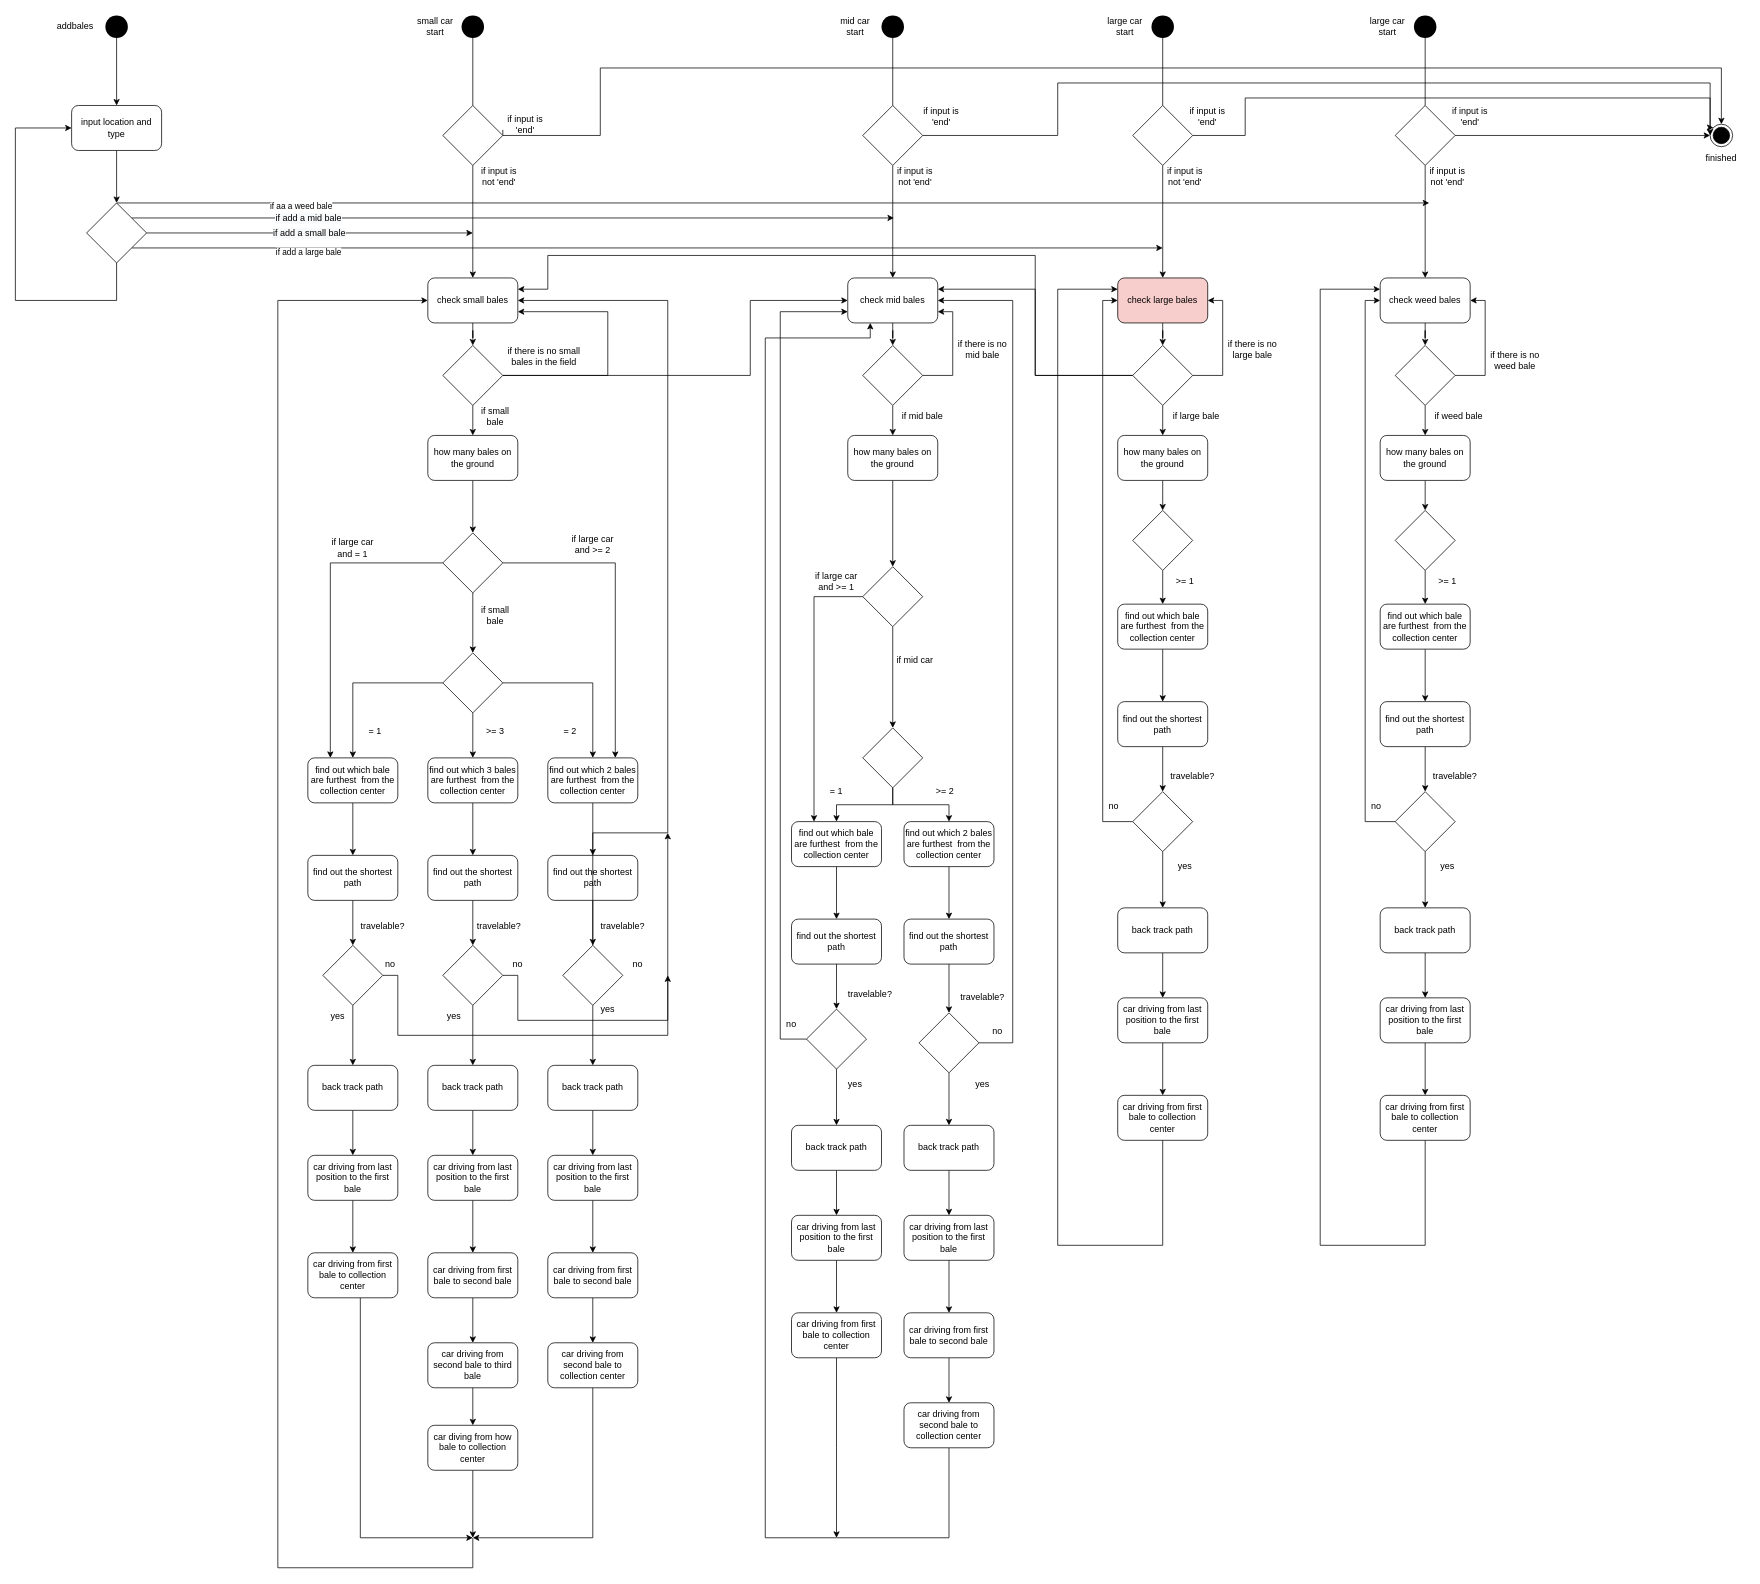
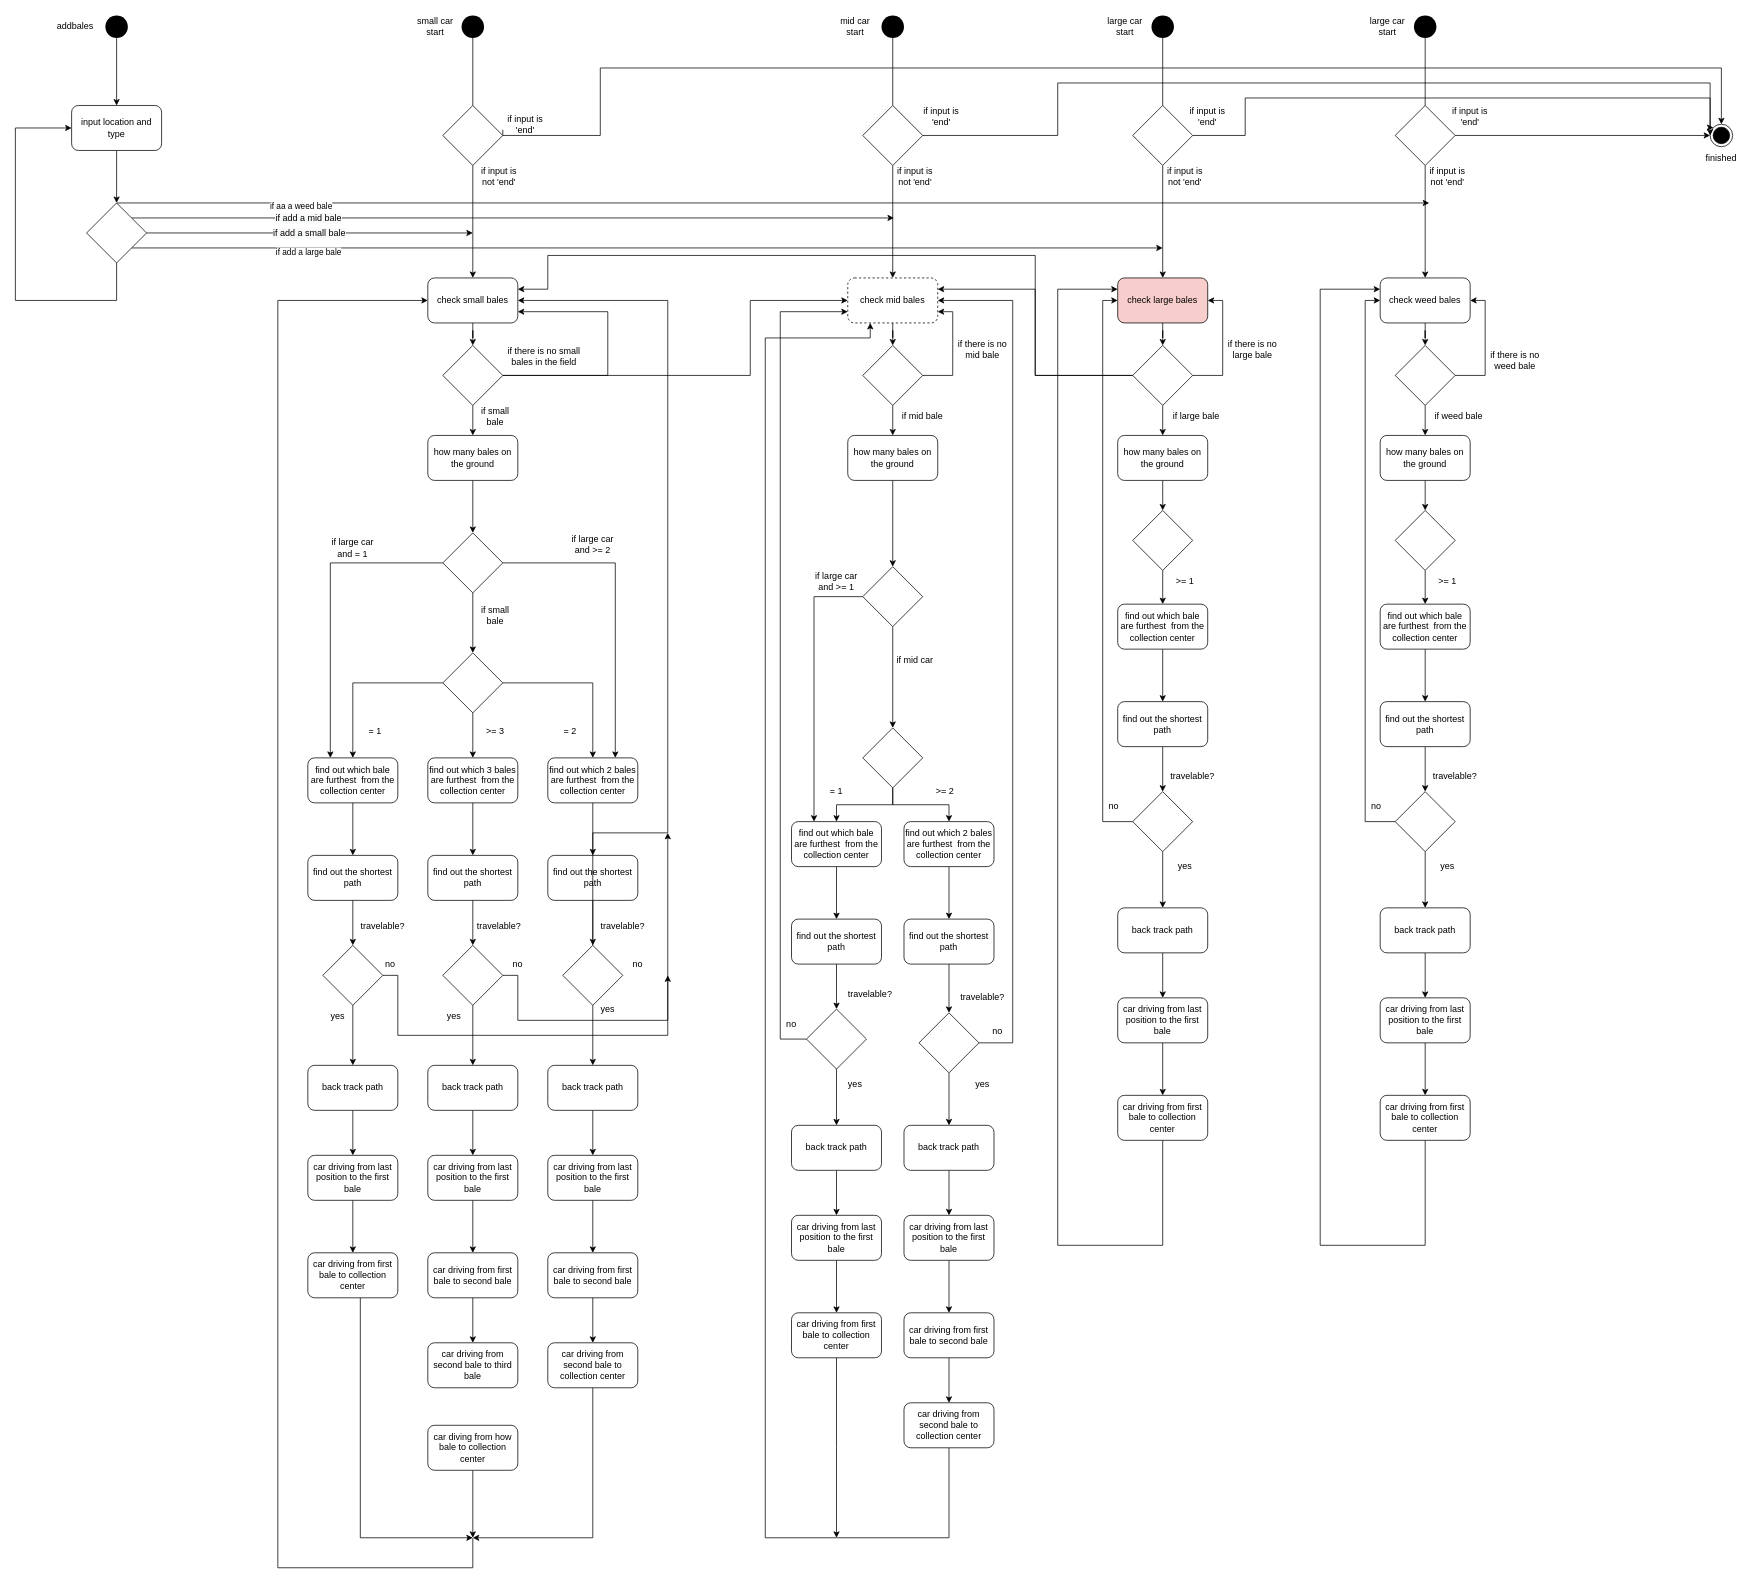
- <mxCell id="76" value="check mid bales" style="rounded=1;whiteSpace=wrap;html=1;" vertex="1" parent="1"><mxGeometry x="1130" y="370" width="120" height="60" as="geometry" /></mxCell>
+ <mxCell id="76" value="check mid bales" style="rounded=1;whiteSpace=wrap;html=1;dashed=1;" vertex="1" parent="1"><mxGeometry x="1130" y="370" width="120" height="60" as="geometry" /></mxCell>
- <mxCell id="51" value="" style="edgeStyle=orthogonalEdgeStyle;rounded=0;orthogonalLoop=1;jettySize=auto;html=1;" edge="1" parent="1" source="52" target="56"><mxGeometry relative="1" as="geometry" /></mxCell>
